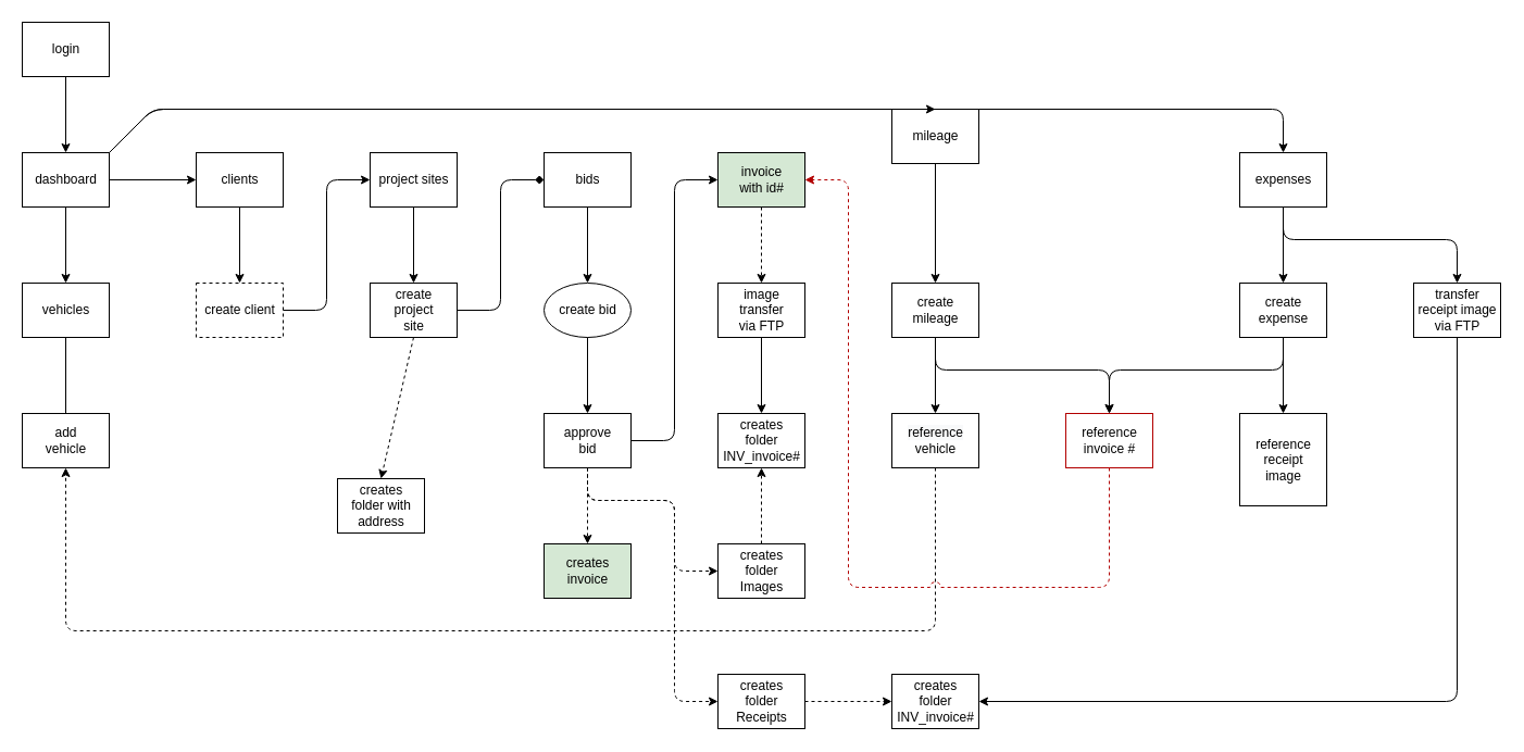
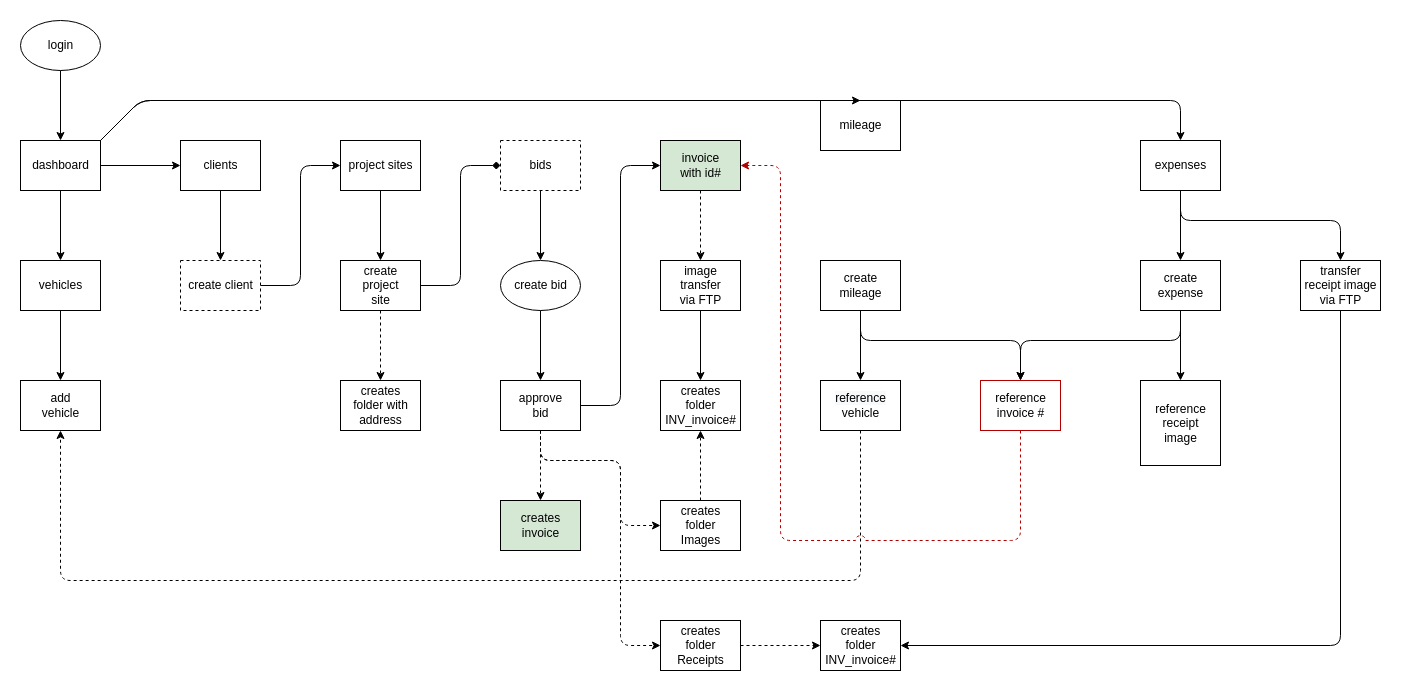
- <mxCell id="2" value="login" style="html=1;" vertex="1" parent="1"><mxGeometry x="20" y="20" width="80" height="50" as="geometry" /></mxCell>
+ <mxCell id="2" value="login" style="ellipse;html=1;" vertex="1" parent="1"><mxGeometry x="20" y="20" width="80" height="50" as="geometry" /></mxCell>
- <mxCell id="8" value="bids" style="html=1;" vertex="1" parent="1"><mxGeometry x="500" y="140" width="80" height="50" as="geometry" /></mxCell>
+ <mxCell id="8" value="bids" style="html=1;dashed=1;" vertex="1" parent="1"><mxGeometry x="500" y="140" width="80" height="50" as="geometry" /></mxCell>
- <mxCell id="33" value="" style="endArrow=classic;html=1;exitX=0.5;exitY=1;exitDx=0;exitDy=0;entryX=0.5;entryY=0;entryDx=0;entryDy=0;" edge="1" parent="1" source="20" target="27"><mxGeometry width="50" height="50" relative="1" as="geometry"><mxPoint x="760" y="240" as="sourcePoint" /><mxPoint x="810" y="190" as="targetPoint" /></mxGeometry></mxCell>
- <mxCell id="38" value="" style="endArrow=none;html=1;exitX=0.5;exitY=1;exitDx=0;exitDy=0;entryX=0.5;entryY=0;entryDx=0;entryDy=0;" edge="1" parent="1" source="36" target="35"><mxGeometry width="50" height="50" relative="1" as="geometry"><mxPoint x="90" y="260" as="sourcePoint" /><mxPoint x="140" y="210" as="targetPoint" /></mxGeometry></mxCell>
+ <mxCell id="38" value="" style="endArrow=classic;html=1;exitX=0.5;exitY=1;exitDx=0;exitDy=0;entryX=0.5;entryY=0;entryDx=0;entryDy=0;" edge="1" parent="1" source="36" target="35"><mxGeometry width="50" height="50" relative="1" as="geometry"><mxPoint x="90" y="260" as="sourcePoint" /><mxPoint x="140" y="210" as="targetPoint" /></mxGeometry></mxCell>
- <mxCell id="31" value="creates&lt;br&gt;folder with&lt;br&gt;address" style="html=1;" vertex="1" parent="1"><mxGeometry x="310" y="440" width="80" height="50" as="geometry" /></mxCell>
+ <mxCell id="31" value="creates&lt;br&gt;folder with&lt;br&gt;address" style="html=1;" vertex="1" parent="1"><mxGeometry x="340" y="380" width="80" height="50" as="geometry" /></mxCell>
